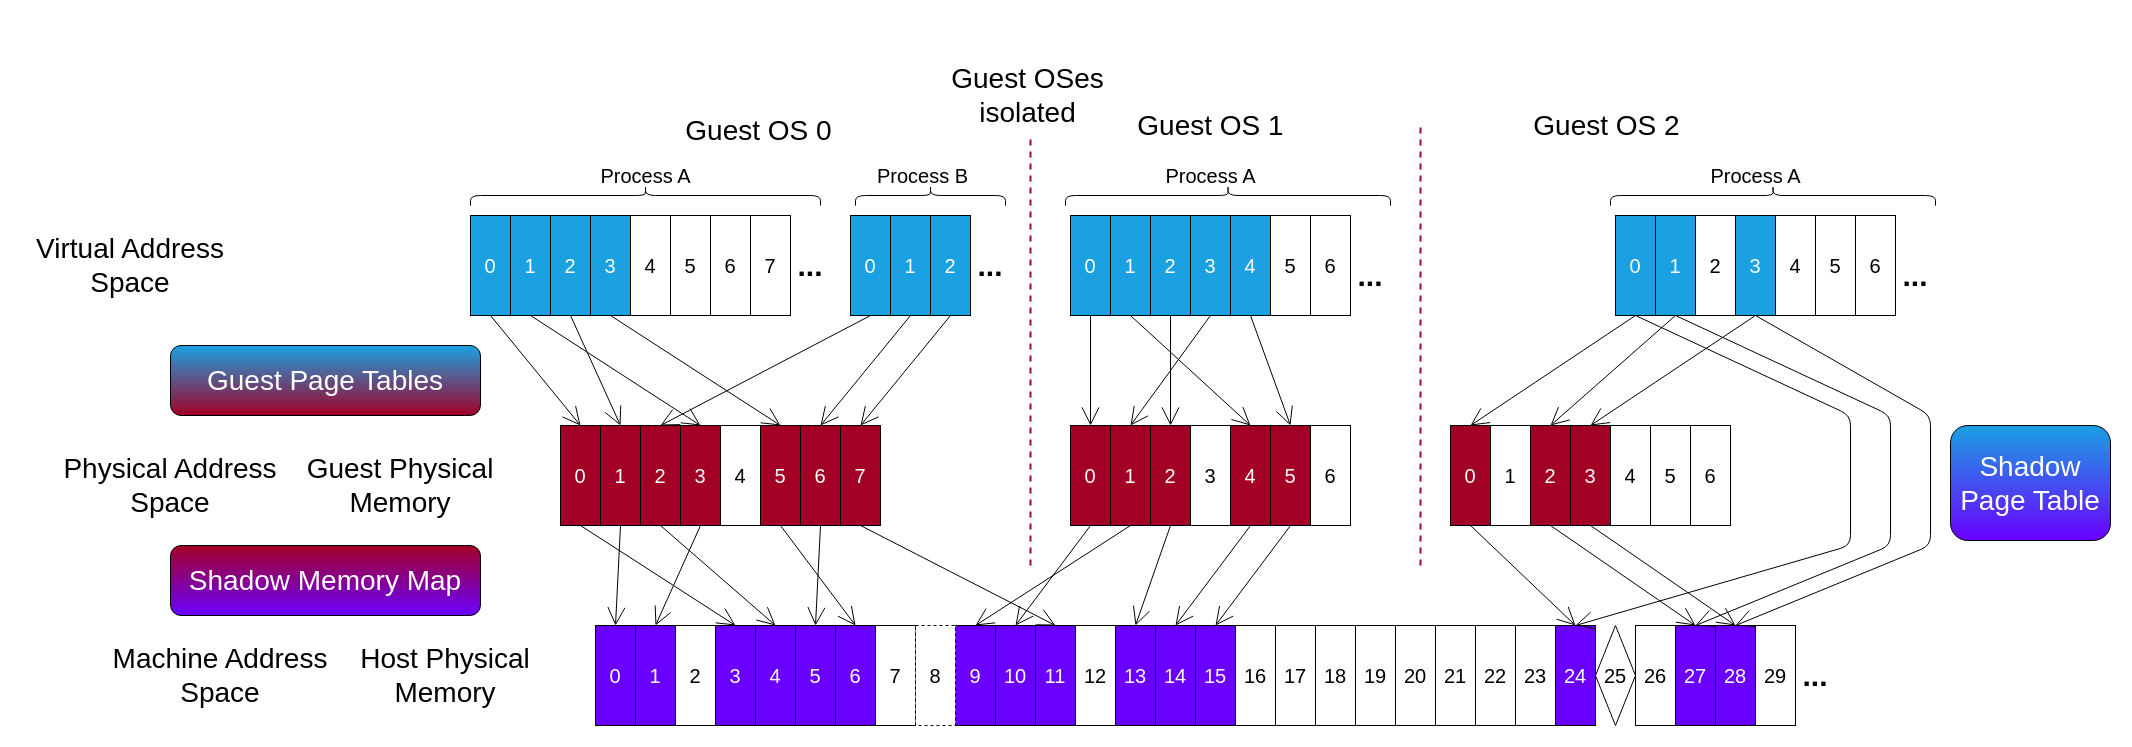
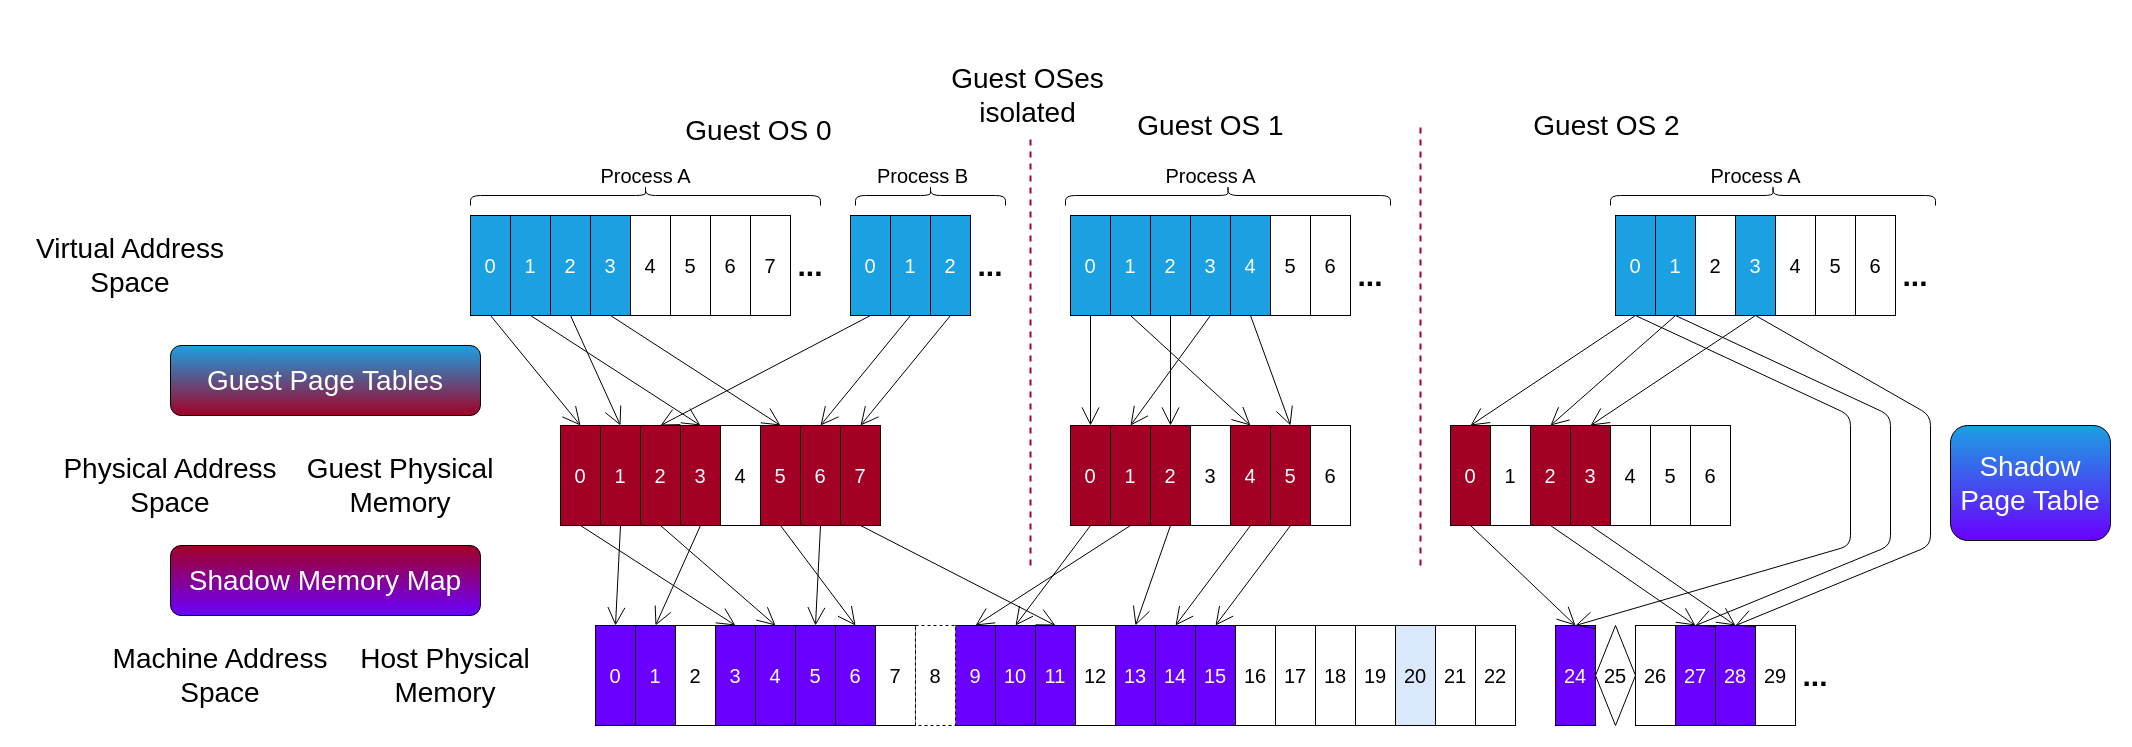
- <mxCell id="99" value="20" style="rounded=0;whiteSpace=wrap;html=1;fontSize=20;strokeColor=#000000;" vertex="1" parent="1"><mxGeometry x="1395" y="625" width="40" height="100" as="geometry" /></mxCell>
+ <mxCell id="99" value="20" style="rounded=0;whiteSpace=wrap;html=1;fontSize=20;strokeColor=#000000;fillColor=#dae8fc;" vertex="1" parent="1"><mxGeometry x="1395" y="625" width="40" height="100" as="geometry" /></mxCell>
- <mxCell id="102" value="23" style="rounded=0;whiteSpace=wrap;html=1;fontSize=20;strokeColor=#000000;" vertex="1" parent="1"><mxGeometry x="1515" y="625" width="40" height="100" as="geometry" /></mxCell>
